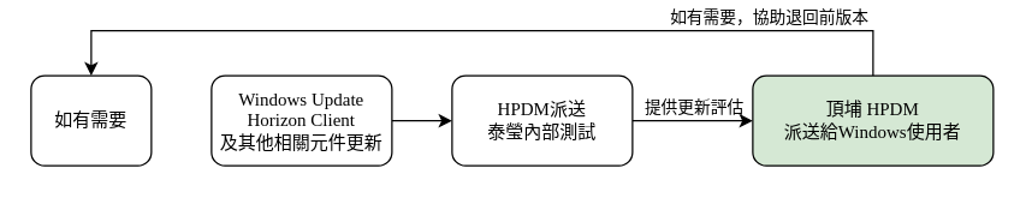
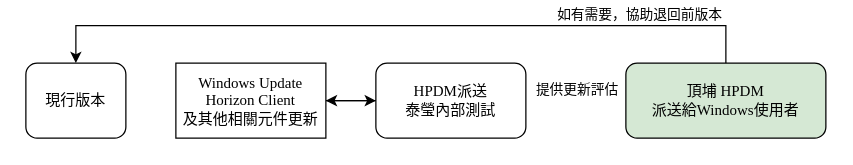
- <mxCell id="2" value="如有需要" style="rounded=1;whiteSpace=wrap;html=1;fontSize=12;glass=0;strokeWidth=1;shadow=0;fontFamily=微軟正黑體;" vertex="1" parent="1"><mxGeometry x="20" y="50" width="80" height="60" as="geometry" /></mxCell>
+ <mxCell id="2" value="現行版本" style="rounded=1;whiteSpace=wrap;html=1;fontSize=12;glass=0;strokeWidth=1;shadow=0;fontFamily=微軟正黑體;" vertex="1" parent="1"><mxGeometry x="20" y="50" width="80" height="60" as="geometry" /></mxCell>
- <mxCell id="8" value="&lt;div&gt;Windows Update &lt;/div&gt;Horizon Client&lt;br&gt;及其他相關元件更新" style="rounded=1;whiteSpace=wrap;html=1;fontFamily=微軟正黑體;" vertex="1" parent="1"><mxGeometry x="140" y="50" width="120" height="60" as="geometry" /></mxCell>
+ <mxCell id="8" value="&lt;div&gt;Windows Update &lt;/div&gt;Horizon Client&lt;br&gt;及其他相關元件更新" style="whiteSpace=wrap;html=1;fontFamily=微軟正黑體;rounded=0;" vertex="1" parent="1"><mxGeometry x="140" y="50" width="120" height="60" as="geometry" /></mxCell>
- <mxCell id="9" value="" style="edgeStyle=orthogonalEdgeStyle;rounded=0;orthogonalLoop=1;jettySize=auto;html=1;" edge="1" parent="1" source="10" target="7"><mxGeometry relative="1" as="geometry" /></mxCell>
+ <mxCell id="9" value="" style="edgeStyle=orthogonalEdgeStyle;rounded=0;orthogonalLoop=1;jettySize=auto;html=1;" edge="1" parent="1" source="10" target="8"><mxGeometry relative="1" as="geometry" /></mxCell>
